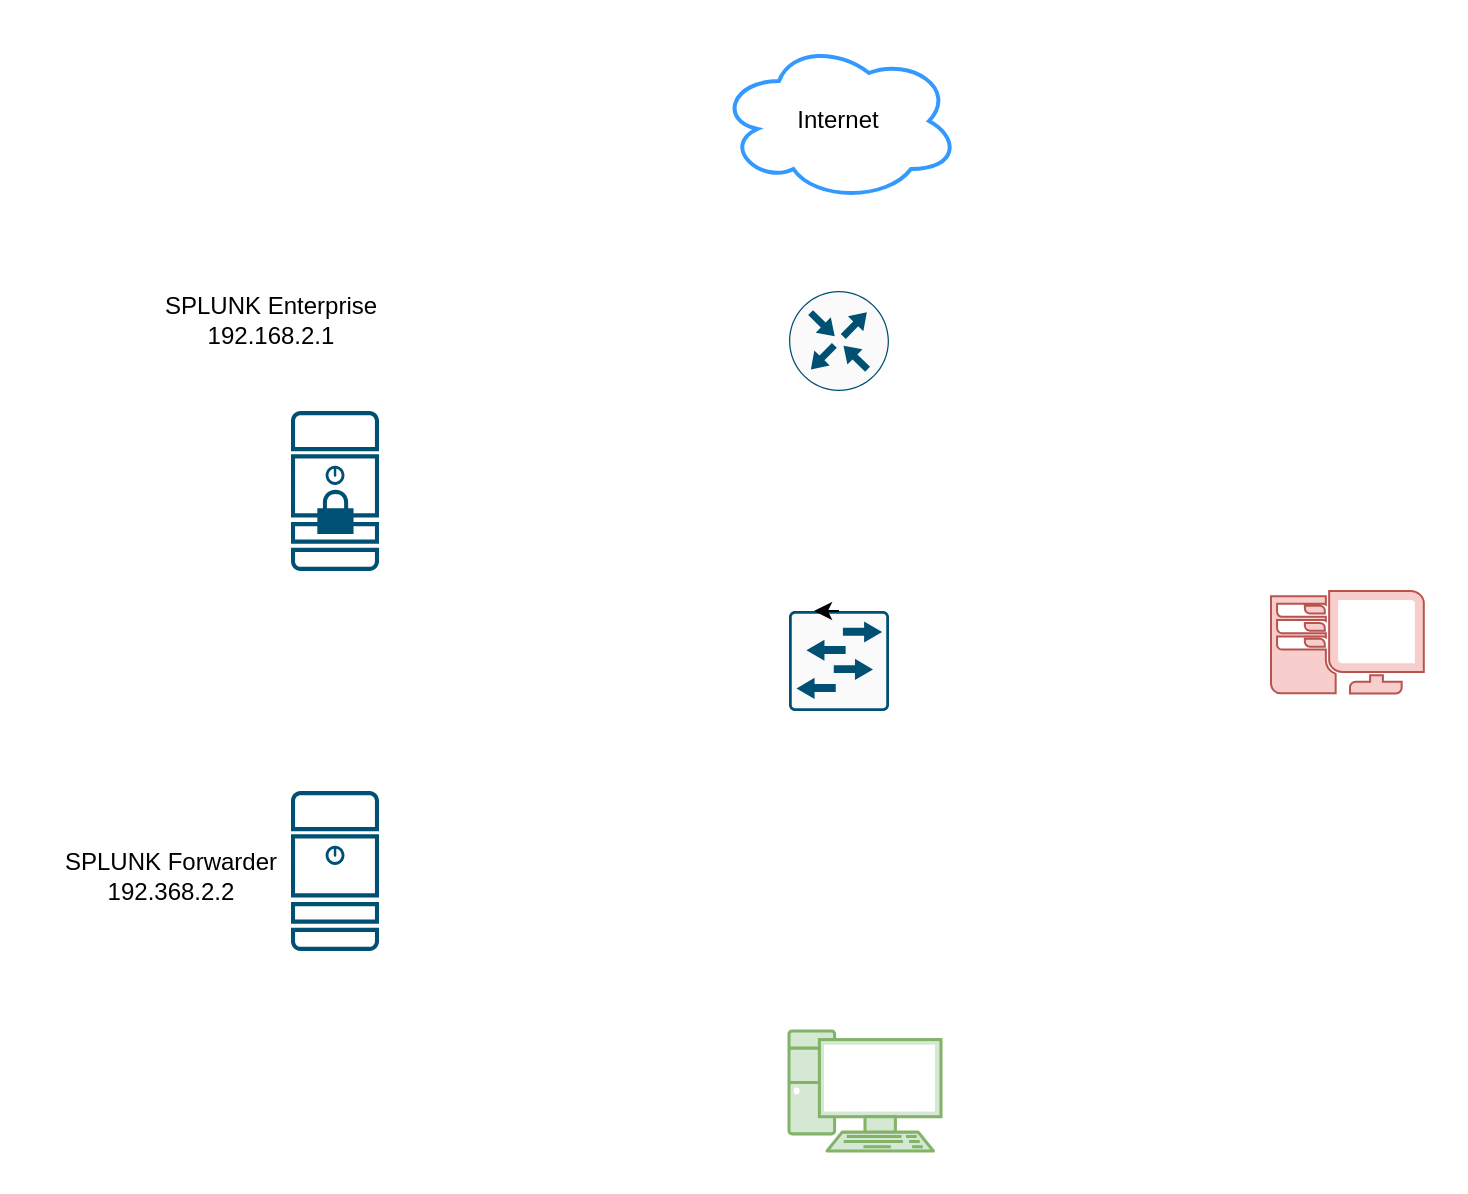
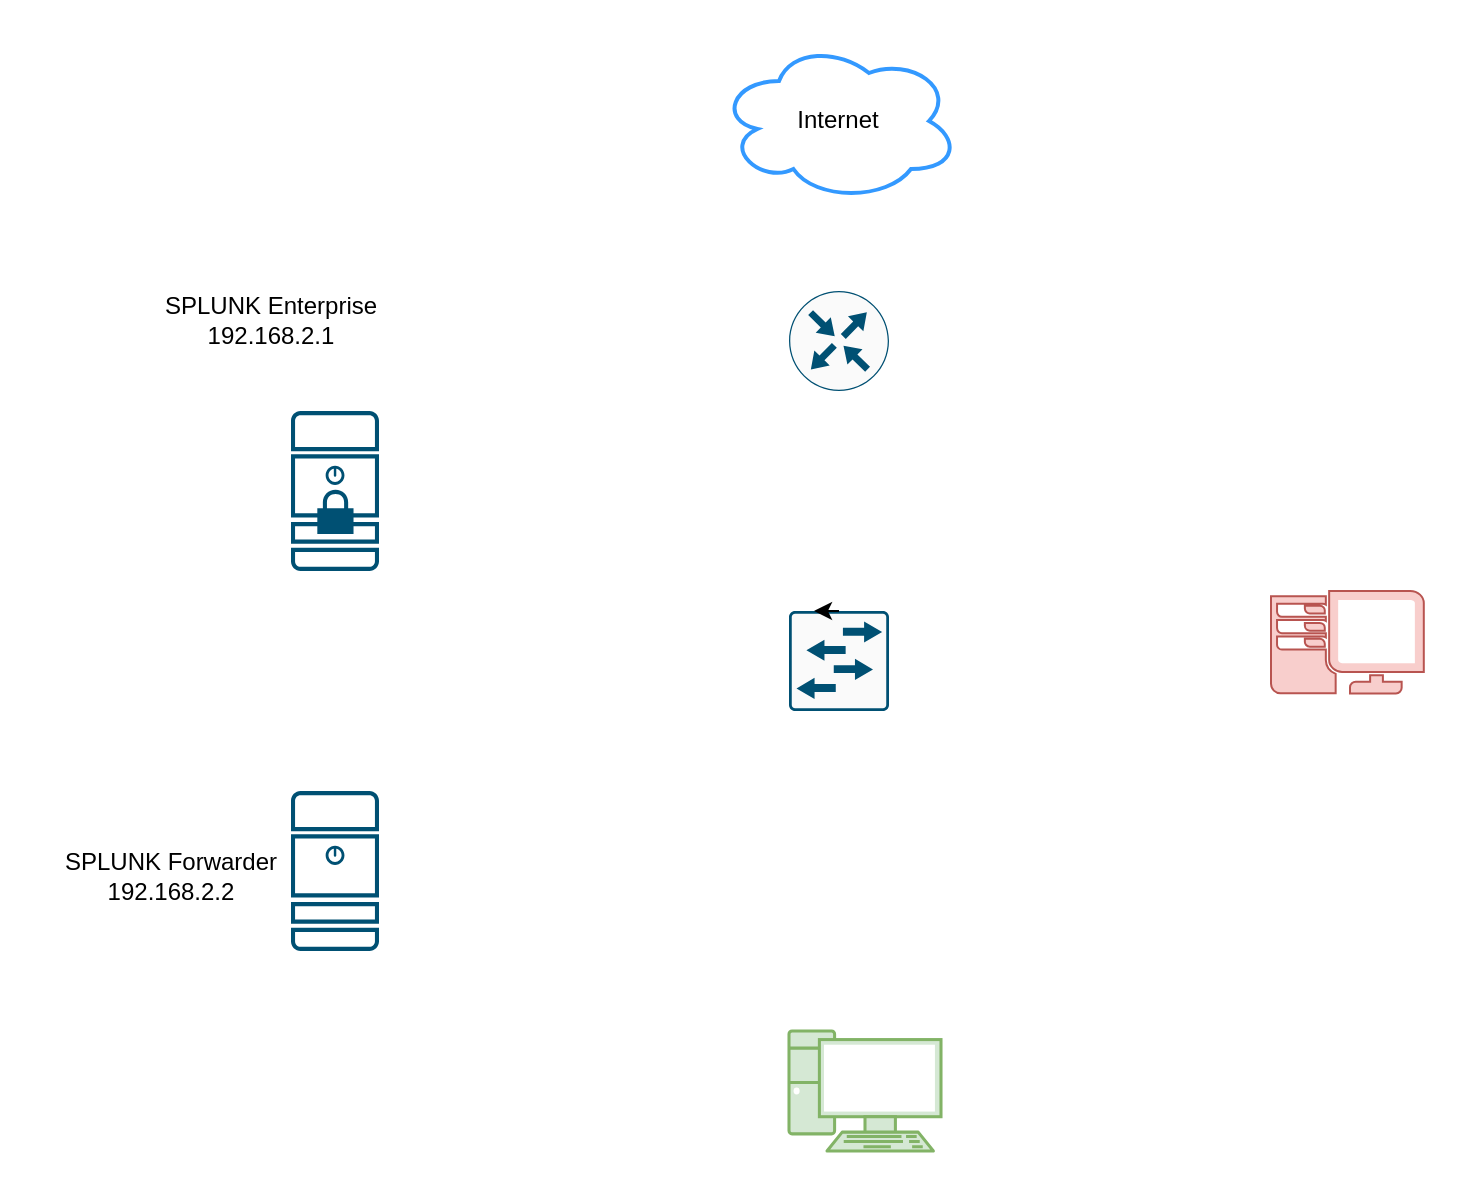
- <mxCell id="11" value="SPLUNK Forwarder&lt;div&gt;192.368.2.2&lt;/div&gt;" style="text;html=1;align=center;verticalAlign=middle;resizable=0;points=[];autosize=1;strokeColor=none;fillColor=none;" vertex="1" parent="1"><mxGeometry x="20" y="418" width="130" height="40" as="geometry" /></mxCell>
+ <mxCell id="11" value="SPLUNK Forwarder&lt;div&gt;192.168.2.2&lt;/div&gt;" style="text;html=1;align=center;verticalAlign=middle;resizable=0;points=[];autosize=1;strokeColor=none;fillColor=none;" vertex="1" parent="1"><mxGeometry x="20" y="418" width="130" height="40" as="geometry" /></mxCell>
